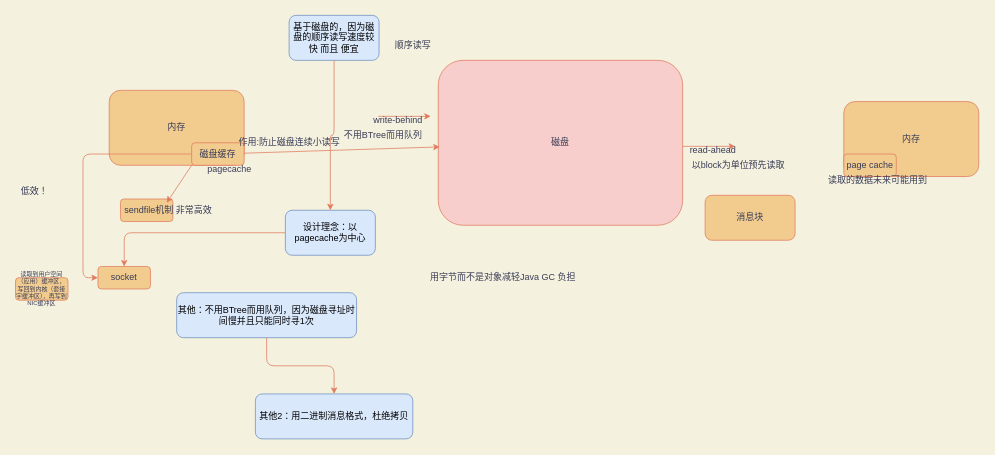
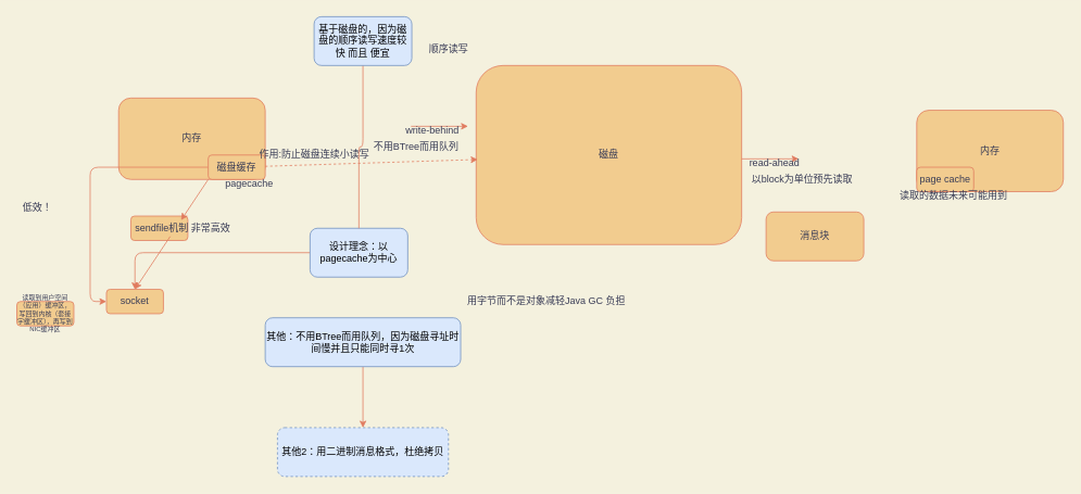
- <mxCell id="3" value="磁盘" style="rounded=1;whiteSpace=wrap;html=1;sketch=0;strokeColor=#E07A5F;fillColor=#f8cecc;fontColor=#393C56;" parent="1" vertex="1"><mxGeometry x="584" y="80" width="326" height="220" as="geometry" /></mxCell>
+ <mxCell id="3" value="磁盘" style="rounded=1;whiteSpace=wrap;html=1;sketch=0;strokeColor=#E07A5F;fillColor=#F2CC8F;fontColor=#393C56;" parent="1" vertex="1"><mxGeometry x="584" y="80" width="326" height="220" as="geometry" /></mxCell>
- <mxCell id="12" value="" style="endArrow=classic;html=1;strokeColor=#E07A5F;fillColor=#F2CC8F;fontColor=#393C56;entryX=0.006;entryY=0.525;entryDx=0;entryDy=0;entryPerimeter=0;" parent="1" source="7" target="3" edge="1"><mxGeometry width="50" height="50" relative="1" as="geometry"><mxPoint x="710" y="560" as="sourcePoint" /><mxPoint x="290" y="240" as="targetPoint" /></mxGeometry></mxCell>
+ <mxCell id="12" value="" style="endArrow=classic;html=1;strokeColor=#E07A5F;fillColor=#F2CC8F;fontColor=#393C56;entryX=0.006;entryY=0.525;entryDx=0;entryDy=0;entryPerimeter=0;dashed=1;" parent="1" source="7" target="3" edge="1"><mxGeometry width="50" height="50" relative="1" as="geometry"><mxPoint x="710" y="560" as="sourcePoint" /><mxPoint x="290" y="240" as="targetPoint" /></mxGeometry></mxCell>
- <mxCell id="25" style="edgeStyle=orthogonalEdgeStyle;curved=0;rounded=1;sketch=0;orthogonalLoop=1;jettySize=auto;html=1;strokeColor=#E07A5F;fillColor=#F2CC8F;fontColor=#393C56;" parent="1" source="26" target="18" edge="1"><mxGeometry relative="1" as="geometry" /></mxCell>
+ <mxCell id="25" style="edgeStyle=orthogonalEdgeStyle;curved=0;rounded=1;sketch=0;orthogonalLoop=1;jettySize=auto;html=1;strokeColor=#E07A5F;fillColor=#F2CC8F;fontColor=#393C56;endArrow=none;" parent="1" source="26" target="18" edge="1"><mxGeometry relative="1" as="geometry" /></mxCell>
+ <mxCell id="29" value="" style="endArrow=classic;html=1;strokeColor=#E07A5F;fillColor=#F2CC8F;fontColor=#393C56;entryX=0.5;entryY=0;entryDx=0;entryDy=0;" parent="1" source="30" target="32" edge="1"><mxGeometry width="50" height="50" relative="1" as="geometry"><mxPoint x="170" y="290" as="sourcePoint" /><mxPoint x="160" y="350" as="targetPoint" /></mxGeometry></mxCell>
- <mxCell id="24" value="其他：不用BTree而用队列，因为磁盘寻址时间慢并且只能同时寻1次" style="rounded=1;whiteSpace=wrap;html=1;sketch=0;strokeColor=#6c8ebf;fillColor=#dae8fc;" parent="1" vertex="1"><mxGeometry x="235" y="390" width="240" height="60" as="geometry" /></mxCell>
+ <mxCell id="24" value="其他：不用BTree而用队列，因为磁盘寻址时间慢并且只能同时寻1次" style="rounded=1;whiteSpace=wrap;html=1;sketch=0;strokeColor=#6c8ebf;fillColor=#dae8fc;" parent="1" vertex="1"><mxGeometry x="325" y="390" width="240" height="60" as="geometry" /></mxCell>
- <mxCell id="28" value="其他2：用二进制消息格式，杜绝拷贝" style="rounded=1;whiteSpace=wrap;html=1;sketch=0;strokeColor=#6c8ebf;fillColor=#dae8fc;" parent="1" vertex="1"><mxGeometry x="340" y="525" width="210" height="60" as="geometry" /></mxCell>
+ <mxCell id="28" value="其他2：用二进制消息格式，杜绝拷贝" style="rounded=1;whiteSpace=wrap;html=1;sketch=0;strokeColor=#6c8ebf;fillColor=#dae8fc;dashed=1;" parent="1" vertex="1"><mxGeometry x="340" y="525" width="210" height="60" as="geometry" /></mxCell>
